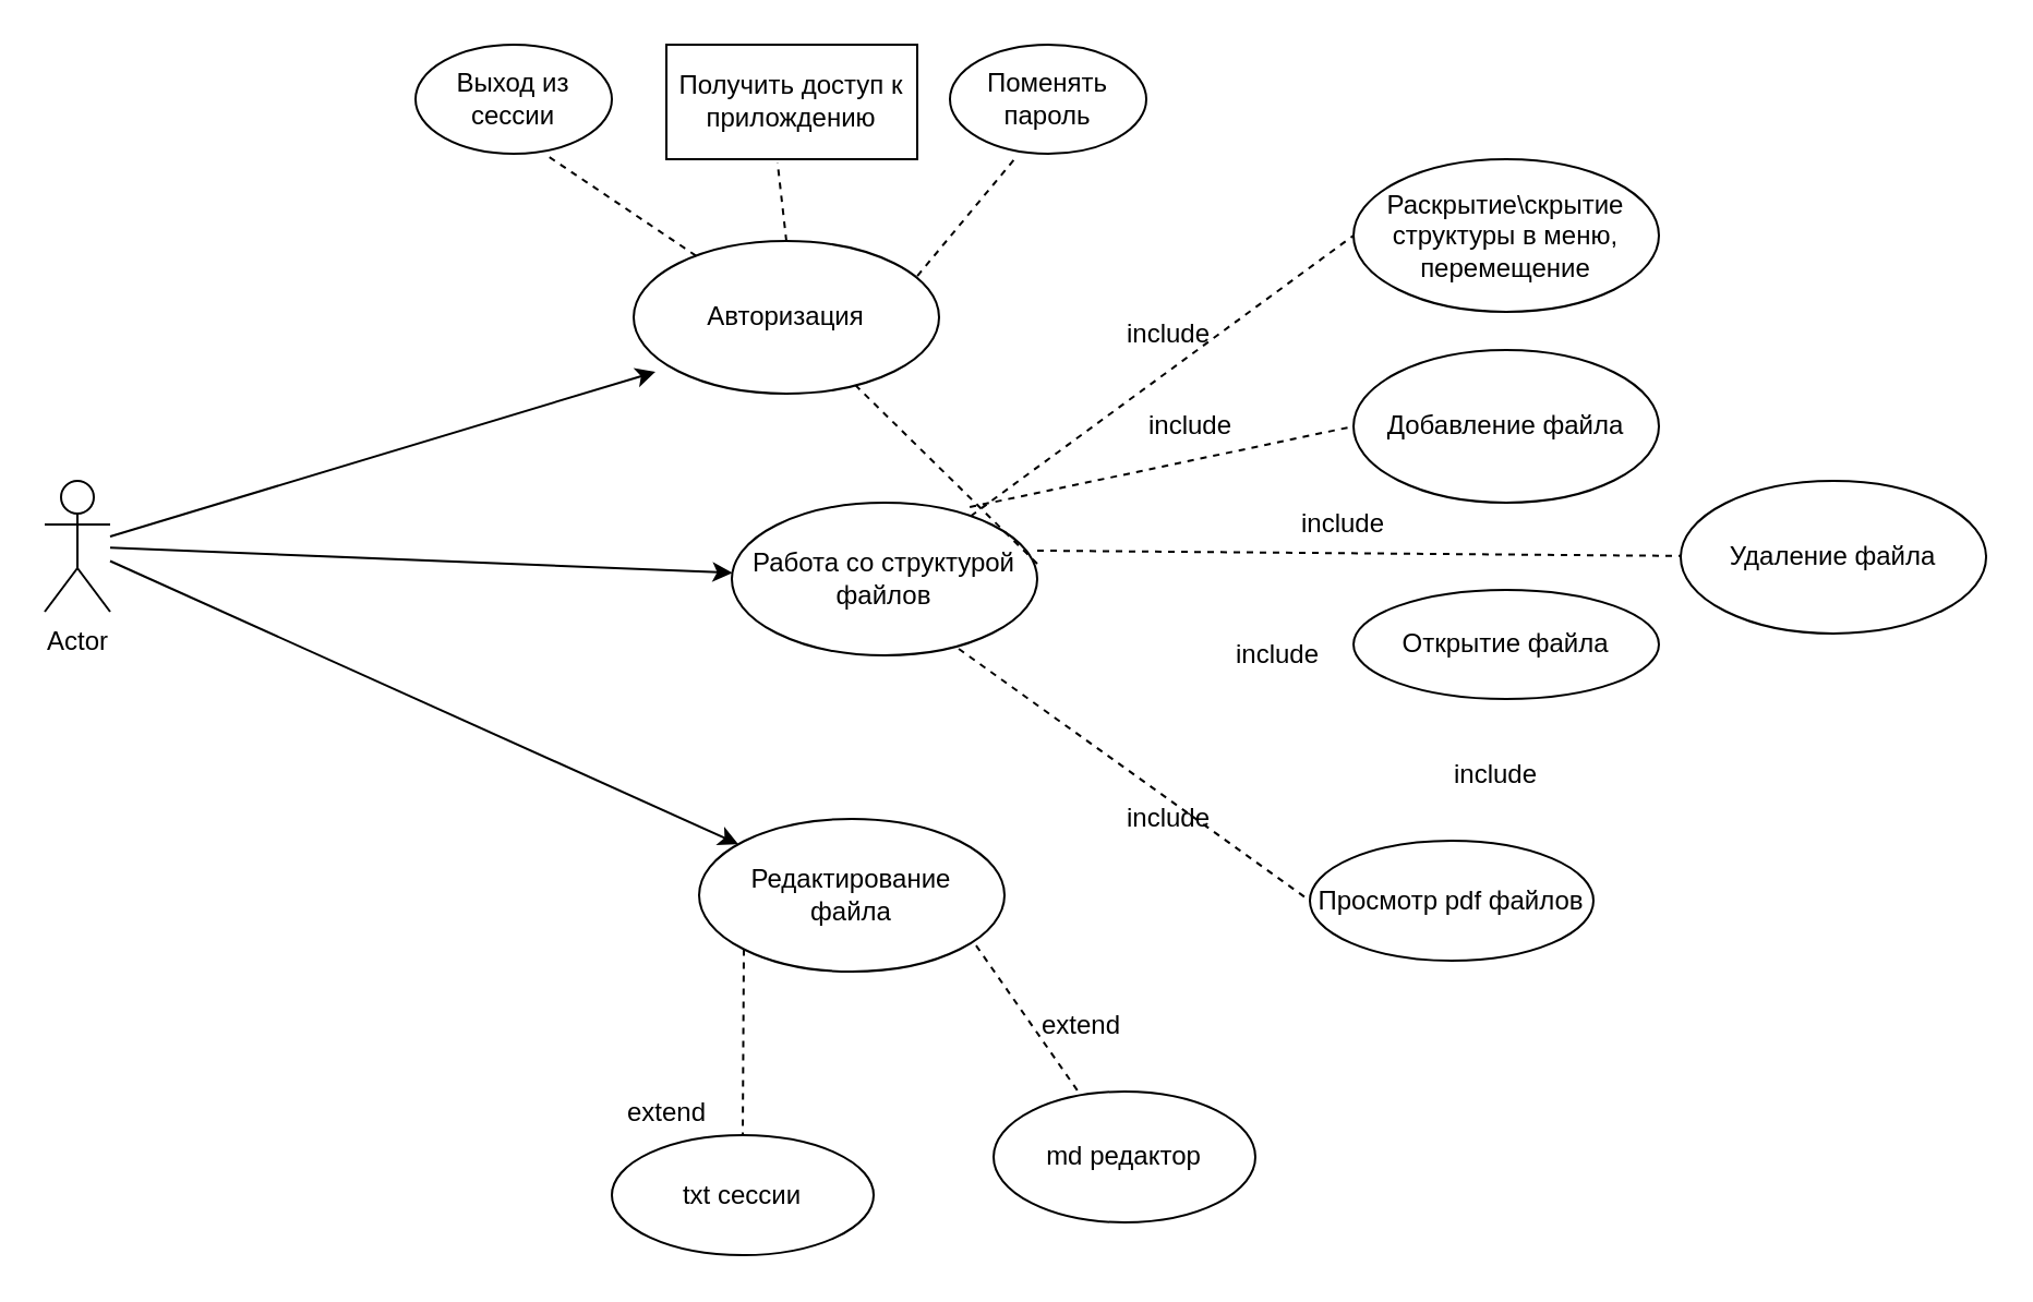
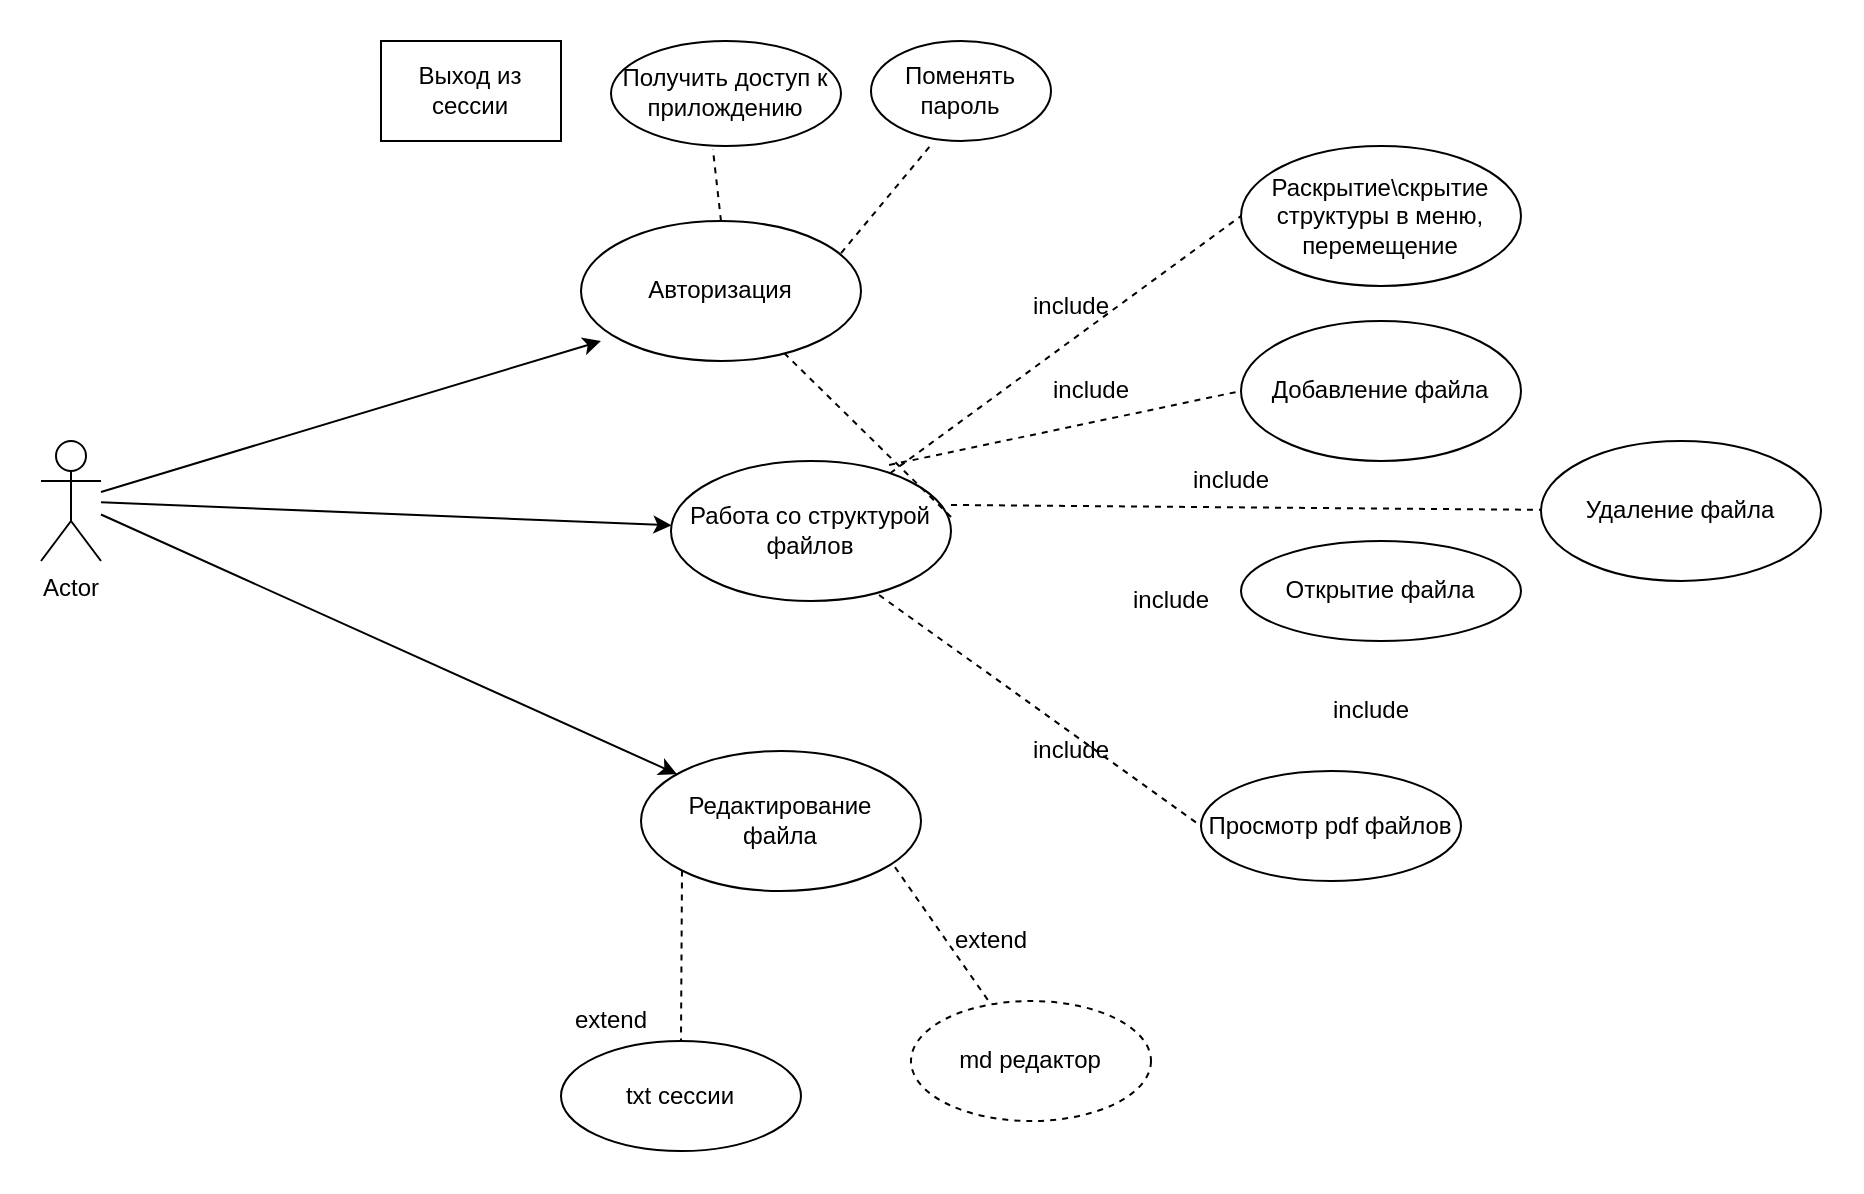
- <mxCell id="33" value="Выход из сессии" style="ellipse;whiteSpace=wrap;html=1;" parent="1" vertex="1"><mxGeometry x="190" y="20" width="90" height="50" as="geometry" /></mxCell>
+ <mxCell id="33" value="Выход из сессии" style="whiteSpace=wrap;html=1;rounded=0;" parent="1" vertex="1"><mxGeometry x="190" y="20" width="90" height="50" as="geometry" /></mxCell>
- <mxCell id="31" value="Получить доступ к прилождению" style="whiteSpace=wrap;html=1;rounded=0;" parent="1" vertex="1"><mxGeometry x="305" y="20" width="115" height="52.5" as="geometry" /></mxCell>
+ <mxCell id="31" value="Получить доступ к прилождению" style="ellipse;whiteSpace=wrap;html=1;" parent="1" vertex="1"><mxGeometry x="305" y="20" width="115" height="52.5" as="geometry" /></mxCell>
- <mxCell id="34" value="" style="endArrow=none;dashed=1;html=1;entryX=0.656;entryY=1;entryDx=0;entryDy=0;entryPerimeter=0;" parent="1" source="3" target="33" edge="1"><mxGeometry width="50" height="50" relative="1" as="geometry"><mxPoint x="490" y="380" as="sourcePoint" /><mxPoint x="540" y="330" as="targetPoint" /></mxGeometry></mxCell>
- <mxCell id="13" value="md редактор" style="ellipse;whiteSpace=wrap;html=1;" parent="1" vertex="1"><mxGeometry x="455" y="500" width="120" height="60" as="geometry" /></mxCell>
+ <mxCell id="13" value="md редактор" style="ellipse;whiteSpace=wrap;html=1;dashed=1;" parent="1" vertex="1"><mxGeometry x="455" y="500" width="120" height="60" as="geometry" /></mxCell>
